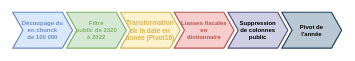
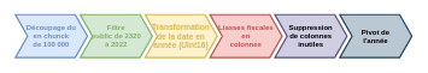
- <mxCell id="7" value="Transformation&#10;de la date en&#10;année (Pivot16)" style="shape=step;perimeter=stepPerimeter;strokeColor=#D6B656;fontFamily=Helvetica;fontSize=11;fontColor=#D6B656;fillColor=#fff2cc;fixedSize=1;size=17;fontStyle=1;strokeWidth=2;spacingTop=0;points=[];container=0;" parent="2" vertex="1"><mxGeometry x="180" width="100" height="60" as="geometry" /></mxCell>
+ <mxCell id="7" value="Transformation&#10;de la date en&#10;année (UInt16)" style="shape=step;perimeter=stepPerimeter;strokeColor=#D6B656;fontFamily=Helvetica;fontSize=11;fontColor=#D6B656;fillColor=#fff2cc;fixedSize=1;size=17;fontStyle=1;strokeWidth=2;spacingTop=0;points=[];container=0;" parent="2" vertex="1"><mxGeometry x="180" width="100" height="60" as="geometry" /></mxCell>
- <mxCell id="8" value="Liasses fiscales&#10;en&#10;dictionnaire" style="shape=step;perimeter=stepPerimeter;strokeColor=#B85450;fontFamily=Helvetica;fontSize=10;fontColor=#B85450;fillColor=#f8cecc;fixedSize=1;size=17;fontStyle=1;strokeWidth=2;spacingTop=0;points=[];container=0;" parent="2" vertex="1"><mxGeometry x="270" width="100" height="60" as="geometry" /></mxCell>
+ <mxCell id="8" value="Liasses fiscales&#10;en&#10;colonnes" style="shape=step;perimeter=stepPerimeter;strokeColor=#B85450;fontFamily=Helvetica;fontSize=10;fontColor=#B85450;fillColor=#f8cecc;fixedSize=1;size=17;fontStyle=1;strokeWidth=2;spacingTop=0;points=[];container=0;" parent="2" vertex="1"><mxGeometry x="270" width="100" height="60" as="geometry" /></mxCell>
- <mxCell id="3" value="Suppression&#10;de colonnes&#10;public" style="shape=step;perimeter=stepPerimeter;strokeColor=#56517e;fontFamily=Helvetica;fontSize=10;fillColor=#d0cee2;fixedSize=1;size=17;fontStyle=1;strokeWidth=2;spacingTop=0;points=[];container=0;" vertex="1" parent="2"><mxGeometry x="360" width="100" height="60" as="geometry" /></mxCell>
+ <mxCell id="3" value="Suppression&#10;de colonnes&#10;inutiles" style="shape=step;perimeter=stepPerimeter;strokeColor=#56517e;fontFamily=Helvetica;fontSize=10;fillColor=#d0cee2;fixedSize=1;size=17;fontStyle=1;strokeWidth=2;spacingTop=0;points=[];container=0;" vertex="1" parent="2"><mxGeometry x="360" width="100" height="60" as="geometry" /></mxCell>
